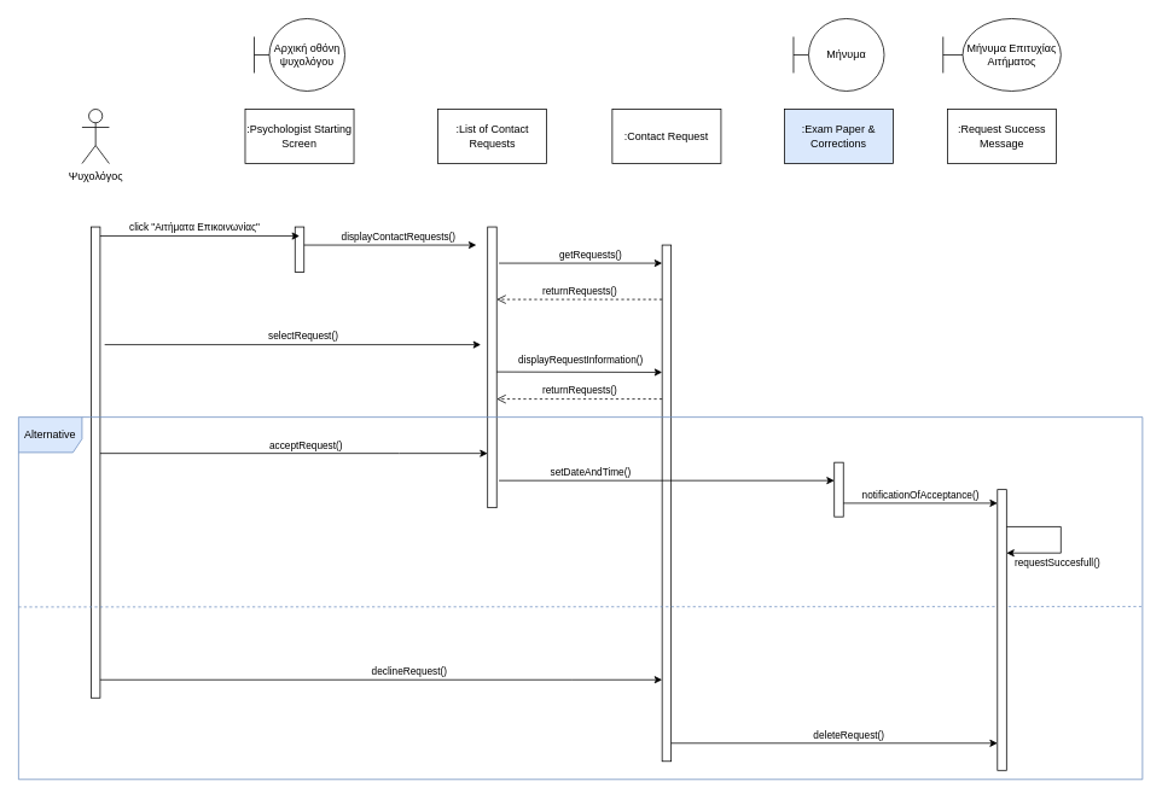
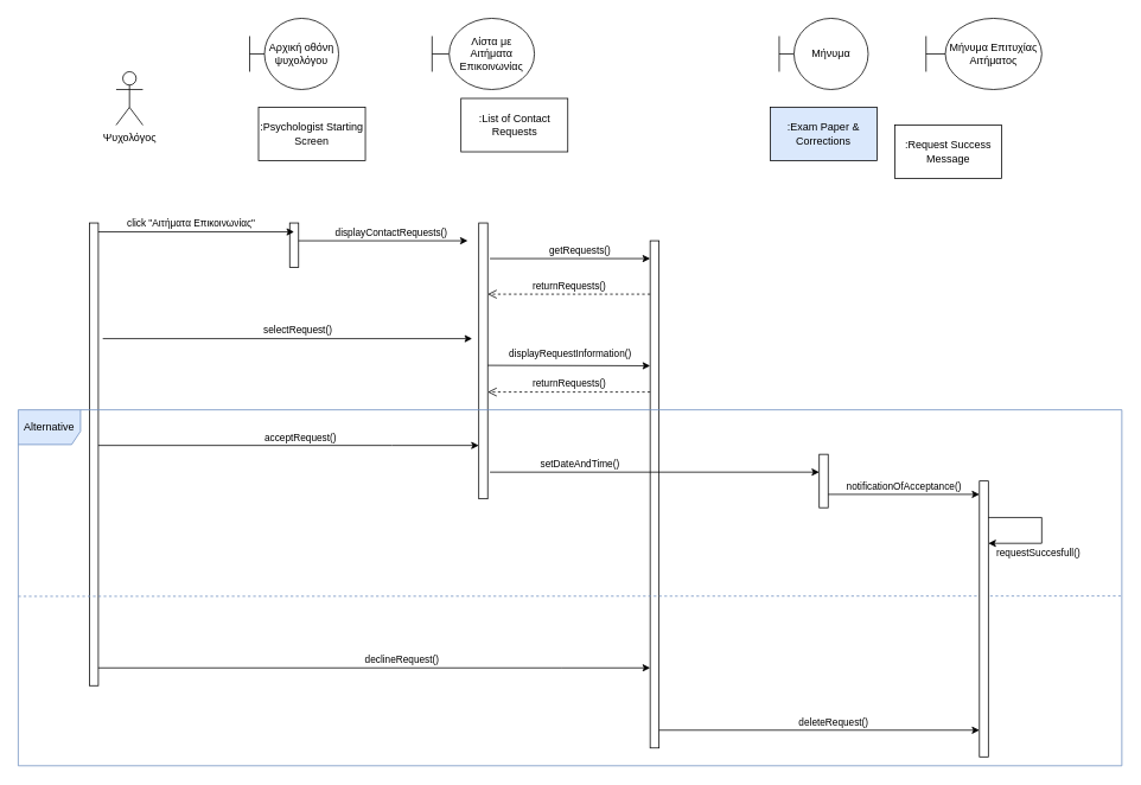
+ <mxCell id="4" value="Λίστα με Αιτήματα Επικοινωνίας" style="shape=umlBoundary;whiteSpace=wrap;html=1;" parent="1" vertex="1"><mxGeometry x="485" y="20" width="115" height="80" as="geometry" /></mxCell>
- <mxCell id="2" value="Ψυχολόγος" style="shape=umlActor;verticalLabelPosition=bottom;verticalAlign=top;html=1;" parent="1" vertex="1"><mxGeometry x="90" y="120" width="30" height="60" as="geometry" /></mxCell>
+ <mxCell id="2" value="Ψυχολόγος" style="shape=umlActor;verticalLabelPosition=bottom;verticalAlign=top;html=1;" parent="1" vertex="1"><mxGeometry x="130" y="80" width="30" height="60" as="geometry" /></mxCell>
- <mxCell id="5" value=":Psychologist Starting Screen" style="rounded=0;whiteSpace=wrap;html=1;" parent="1" vertex="1"><mxGeometry x="270" y="120" width="120" height="60" as="geometry" /></mxCell>
+ <mxCell id="5" value=":Psychologist Starting Screen" style="rounded=0;whiteSpace=wrap;html=1;" parent="1" vertex="1"><mxGeometry x="290" y="120" width="120" height="60" as="geometry" /></mxCell>
- <mxCell id="7" value=":List of Contact Requests" style="rounded=0;whiteSpace=wrap;html=1;" parent="1" vertex="1"><mxGeometry x="482.5" y="120" width="120" height="60" as="geometry" /></mxCell>
+ <mxCell id="7" value=":List of Contact Requests" style="rounded=0;whiteSpace=wrap;html=1;" parent="1" vertex="1"><mxGeometry x="517.5" y="110" width="120" height="60" as="geometry" /></mxCell>
- <mxCell id="19" value=":Contact Request" style="rounded=0;whiteSpace=wrap;html=1;" parent="1" vertex="1"><mxGeometry x="675" y="120" width="120" height="60" as="geometry" /></mxCell>
- <mxCell id="29" value=":Request Success Message" style="rounded=0;whiteSpace=wrap;html=1;" parent="1" vertex="1"><mxGeometry x="1045" y="120" width="120" height="60" as="geometry" /></mxCell>
+ <mxCell id="29" value=":Request Success Message" style="rounded=0;whiteSpace=wrap;html=1;" parent="1" vertex="1"><mxGeometry x="1005" y="140" width="120" height="60" as="geometry" /></mxCell>
